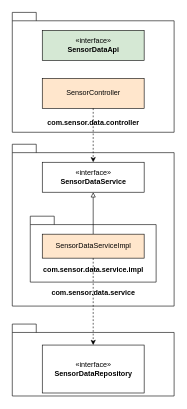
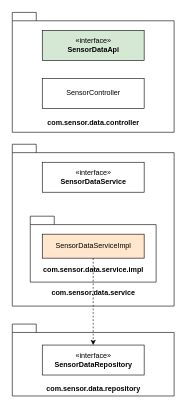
- <mxCell id="3" value="SensorController" style="html=1;fillColor=#ffe6cc;" vertex="1" parent="1"><mxGeometry x="70" y="130" width="170" height="50" as="geometry" /></mxCell>
+ <mxCell id="3" value="SensorController" style="html=1;" vertex="1" parent="1"><mxGeometry x="70" y="130" width="170" height="50" as="geometry" /></mxCell>
- <mxCell id="6" style="edgeStyle=orthogonalEdgeStyle;rounded=0;orthogonalLoop=1;jettySize=auto;html=1;entryX=0.5;entryY=0;entryDx=0;entryDy=0;endArrow=classic;endFill=1;dashed=1;" edge="1" parent="1" source="3" target="10"><mxGeometry relative="1" as="geometry" /></mxCell>
- <mxCell id="8" value="" style="edgeStyle=orthogonalEdgeStyle;rounded=0;orthogonalLoop=1;jettySize=auto;html=1;endArrow=block;endFill=0;" edge="1" parent="1" source="9" target="10"><mxGeometry relative="1" as="geometry" /></mxCell>
- <mxCell id="13" value="«interface»&lt;br&gt;&lt;b&gt;SensorDataRepository&lt;/b&gt;" style="html=1;" vertex="1" parent="1"><mxGeometry x="70" y="575" width="170" height="80" as="geometry" /></mxCell>
+ <mxCell id="13" value="«interface»&lt;br&gt;&lt;b&gt;SensorDataRepository&lt;/b&gt;" style="html=1;" vertex="1" parent="1"><mxGeometry x="70" y="575" width="170" height="50" as="geometry" /></mxCell>
